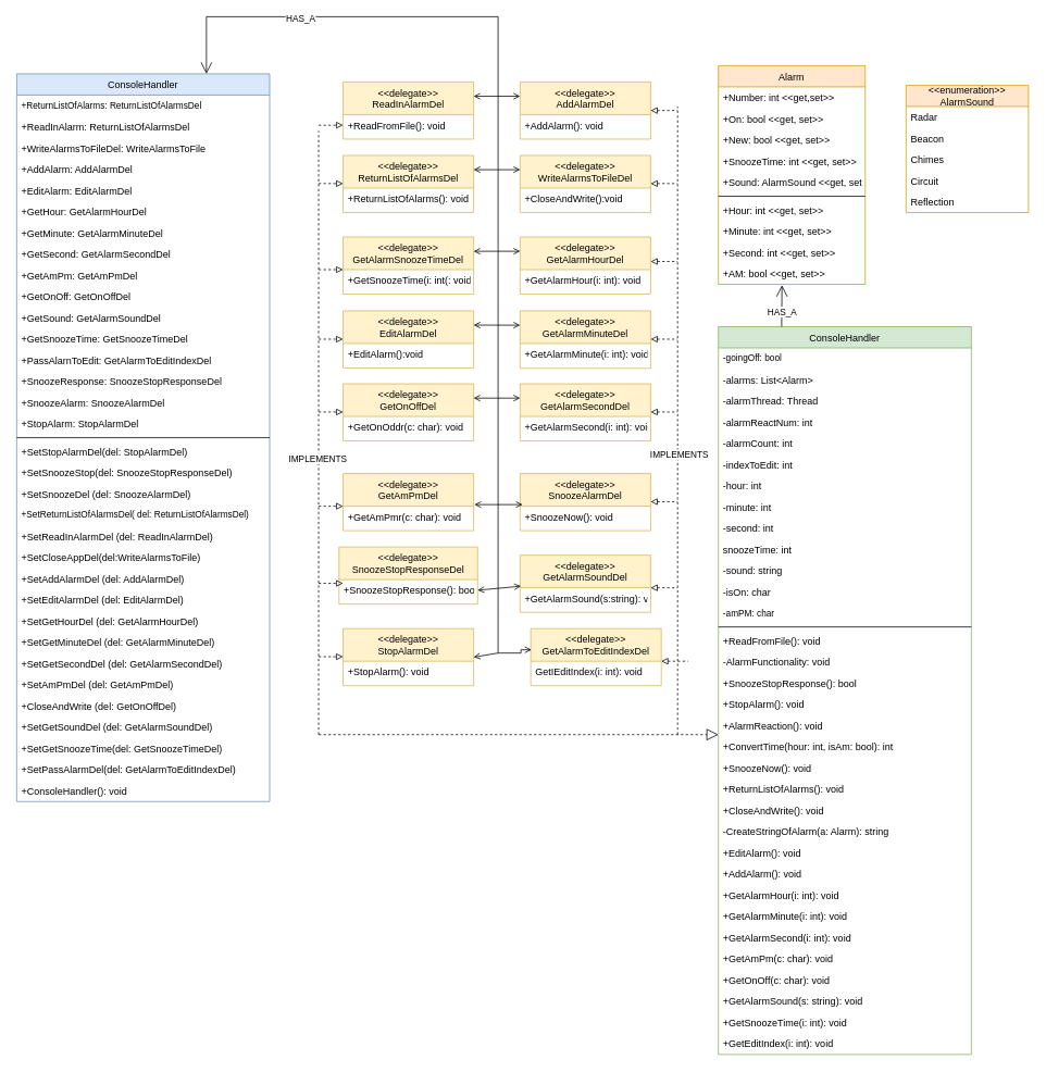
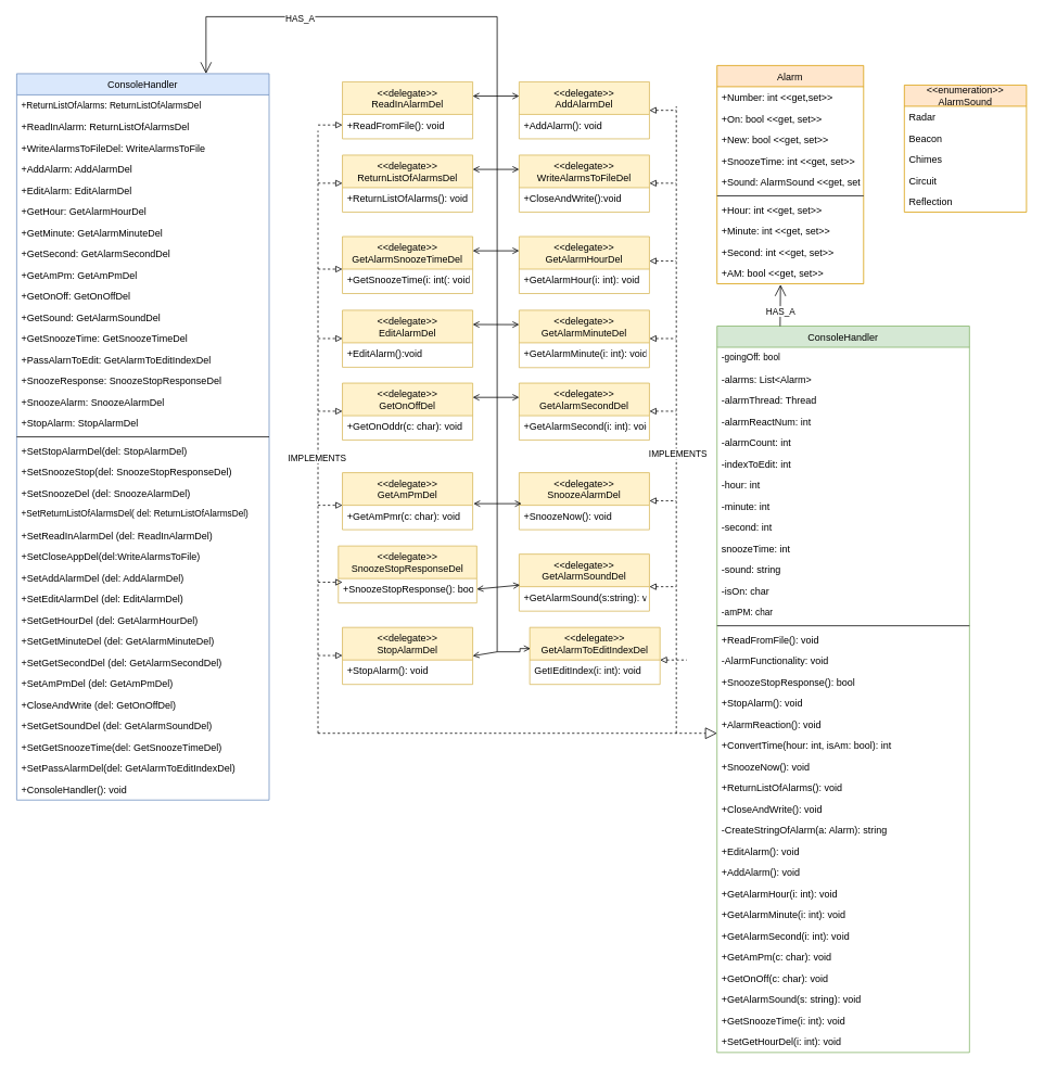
- <mxCell id="120" value="+GetEditIndex(i: int): void" style="text;align=left;verticalAlign=top;spacingLeft=4;spacingRight=4;overflow=hidden;rotatable=0;points=[[0,0.5],[1,0.5]];portConstraint=eastwest;rounded=0;shadow=0;html=0;" vertex="1" parent="86"><mxGeometry y="866" width="310" height="26" as="geometry" /></mxCell>
+ <mxCell id="120" value="+SetGetHourDel(i: int): void" style="text;align=left;verticalAlign=top;spacingLeft=4;spacingRight=4;overflow=hidden;rotatable=0;points=[[0,0.5],[1,0.5]];portConstraint=eastwest;rounded=0;shadow=0;html=0;" vertex="1" parent="86"><mxGeometry y="866" width="310" height="26" as="geometry" /></mxCell>
